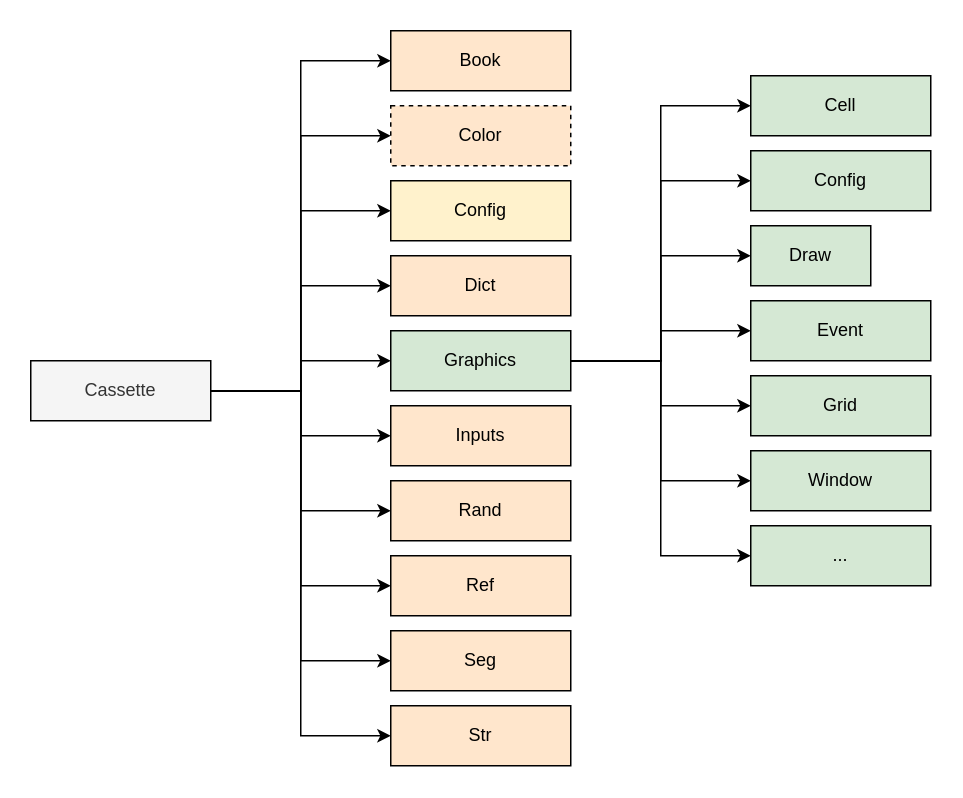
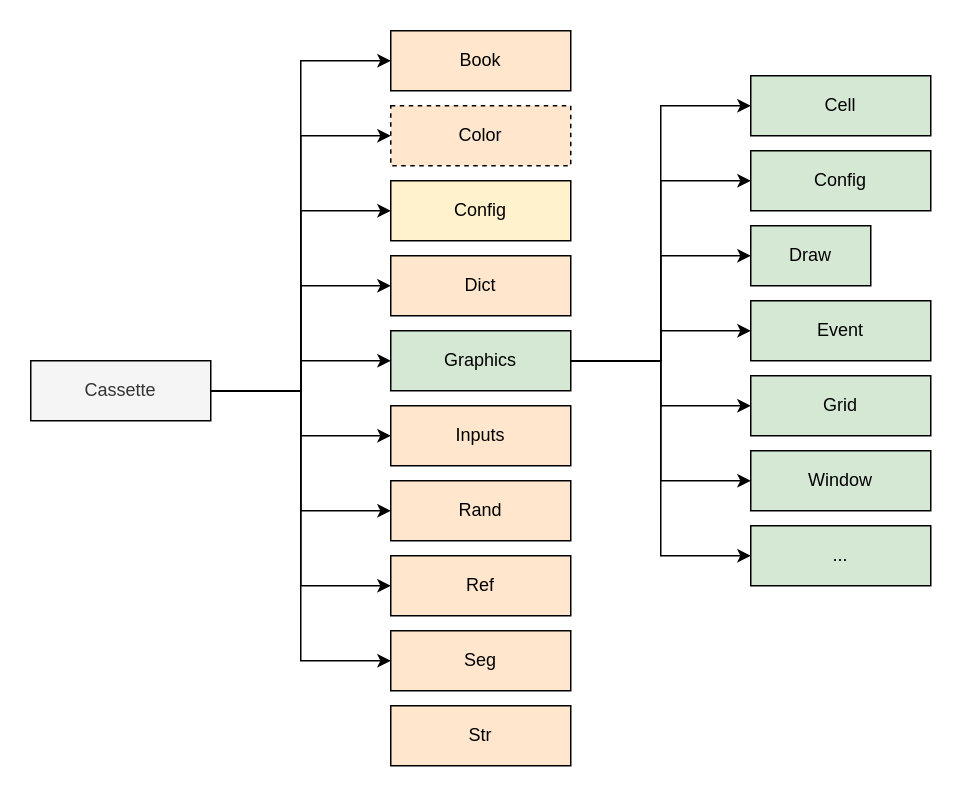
- <mxCell id="11" style="edgeStyle=orthogonalEdgeStyle;rounded=0;orthogonalLoop=1;jettySize=auto;html=1;exitX=1;exitY=0.5;exitDx=0;exitDy=0;entryX=0;entryY=0.5;entryDx=0;entryDy=0;fillColor=#f5f5f5;strokeColor=#000000;" edge="1" parent="1" source="12" target="29"><mxGeometry relative="1" as="geometry" /></mxCell>
